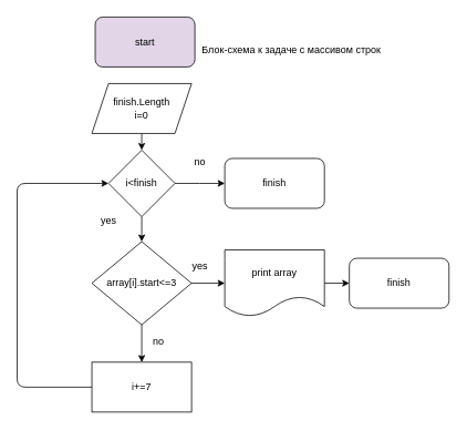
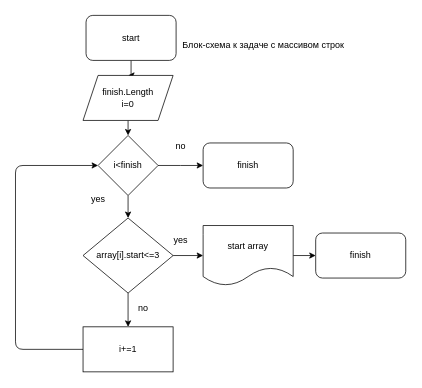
- <mxCell id="3" value="start&lt;br&gt;" style="rounded=1;whiteSpace=wrap;html=1;fillColor=#e1d5e7;" parent="1" vertex="1"><mxGeometry x="114" y="20" width="120" height="60" as="geometry" /></mxCell>
+ <mxCell id="3" value="start&lt;br&gt;" style="rounded=1;whiteSpace=wrap;html=1;" parent="1" vertex="1"><mxGeometry x="114" y="20" width="120" height="60" as="geometry" /></mxCell>
+ <mxCell id="2" style="edgeStyle=orthogonalEdgeStyle;rounded=0;orthogonalLoop=1;jettySize=auto;html=1;entryX=0.5;entryY=0;entryDx=0;entryDy=0;" parent="1" source="3" target="5" edge="1"><mxGeometry relative="1" as="geometry" /></mxCell>
- <mxCell id="18" value="print array" style="shape=document;whiteSpace=wrap;html=1;boundedLbl=1;" vertex="1" parent="1"><mxGeometry x="270" y="300" width="120" height="80" as="geometry" /></mxCell>
+ <mxCell id="18" value="start array" style="shape=document;whiteSpace=wrap;html=1;boundedLbl=1;" vertex="1" parent="1"><mxGeometry x="270" y="300" width="120" height="80" as="geometry" /></mxCell>
- <mxCell id="12" value="i+=7" style="whiteSpace=wrap;html=1;" parent="1" vertex="1"><mxGeometry x="110" y="435" width="120" height="60" as="geometry" /></mxCell>
+ <mxCell id="12" value="i+=1" style="whiteSpace=wrap;html=1;" parent="1" vertex="1"><mxGeometry x="110" y="435" width="120" height="60" as="geometry" /></mxCell>
